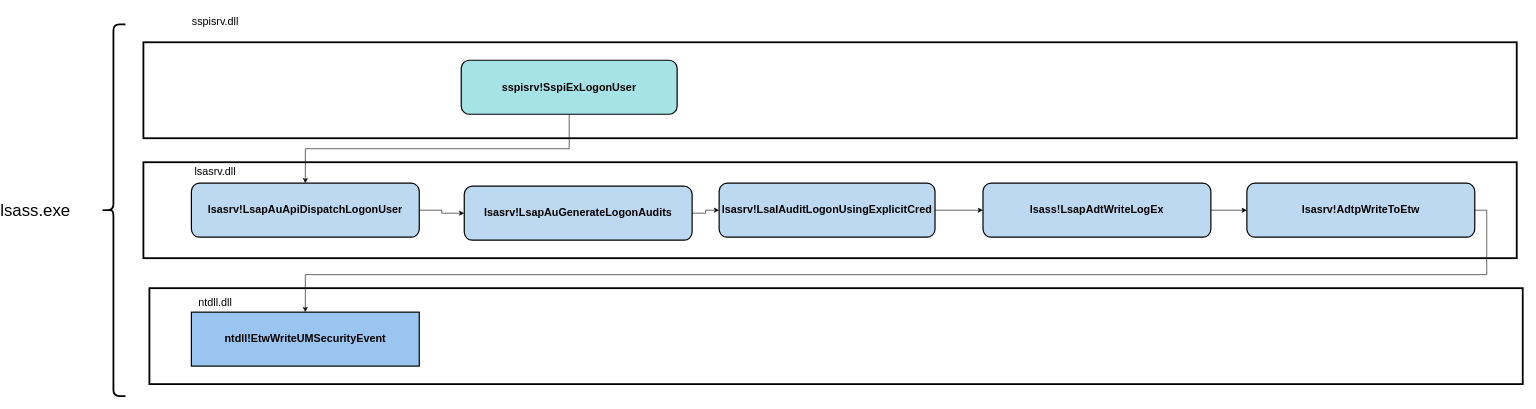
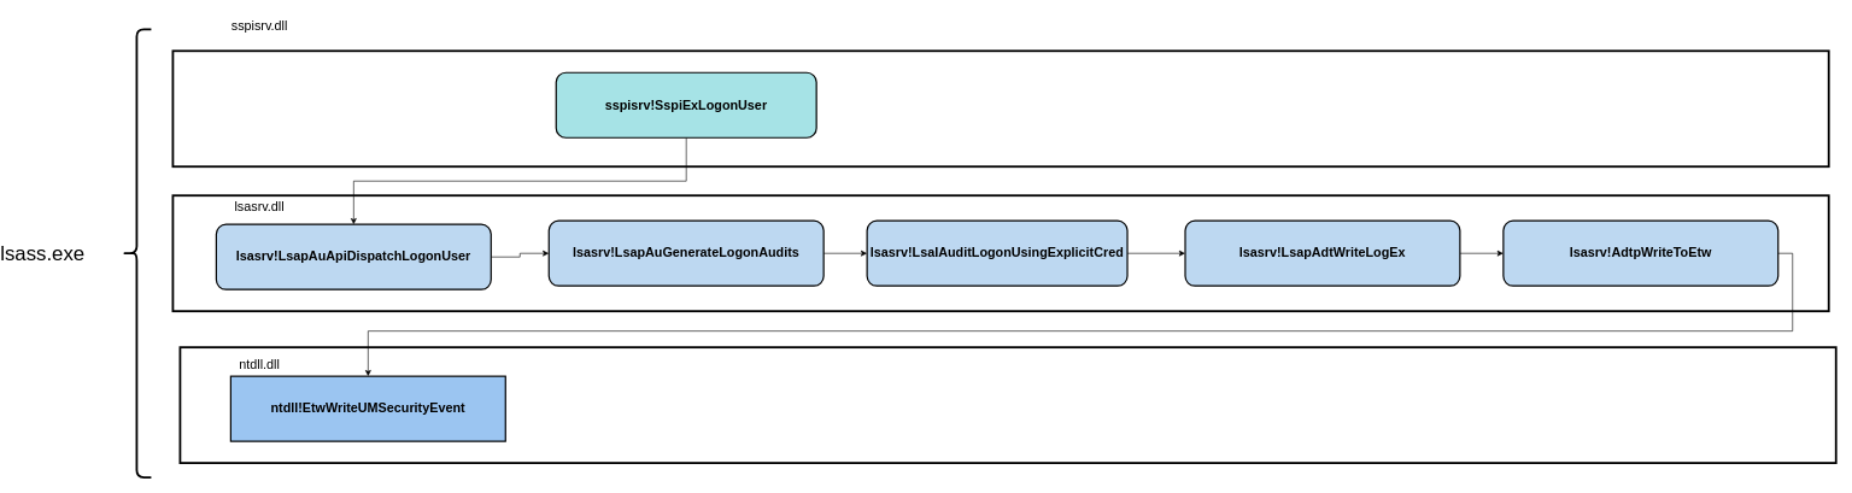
- <mxCell id="16" value="&lt;b&gt;lsasrv!LsapAuApiDispatchLogonUser&lt;/b&gt;" style="rounded=1;whiteSpace=wrap;html=1;fontSize=18;strokeWidth=2;fillColor=#BDD8F1;" vertex="1" parent="1"><mxGeometry x="310" y="305" width="380" height="90" as="geometry" /></mxCell>
+ <mxCell id="16" value="&lt;b&gt;lsasrv!LsapAuApiDispatchLogonUser&lt;/b&gt;" style="rounded=1;whiteSpace=wrap;html=1;fontSize=18;strokeWidth=2;fillColor=#BDD8F1;" vertex="1" parent="1"><mxGeometry x="290" y="310" width="380" height="90" as="geometry" /></mxCell>
- <mxCell id="12" value="&lt;b&gt;lsass!LsapAdtWriteLogEx&lt;/b&gt;" style="rounded=1;whiteSpace=wrap;html=1;fontSize=18;strokeWidth=2;fillColor=#BDD8F1;" vertex="1" parent="1"><mxGeometry x="1630" y="305" width="380" height="90" as="geometry" /></mxCell>
+ <mxCell id="12" value="&lt;b&gt;lsasrv!LsapAdtWriteLogEx&lt;/b&gt;" style="rounded=1;whiteSpace=wrap;html=1;fontSize=18;strokeWidth=2;fillColor=#BDD8F1;" vertex="1" parent="1"><mxGeometry x="1630" y="305" width="380" height="90" as="geometry" /></mxCell>
- <mxCell id="14" value="&lt;b&gt;lsasrv!LsapAuGenerateLogonAudits&lt;/b&gt;" style="rounded=1;whiteSpace=wrap;html=1;fontSize=18;strokeWidth=2;fillColor=#BDD8F1;" vertex="1" parent="1"><mxGeometry x="765" y="310" width="380" height="90" as="geometry" /></mxCell>
+ <mxCell id="14" value="&lt;b&gt;lsasrv!LsapAuGenerateLogonAudits&lt;/b&gt;" style="rounded=1;whiteSpace=wrap;html=1;fontSize=18;strokeWidth=2;fillColor=#BDD8F1;" vertex="1" parent="1"><mxGeometry x="750" y="305" width="380" height="90" as="geometry" /></mxCell>
